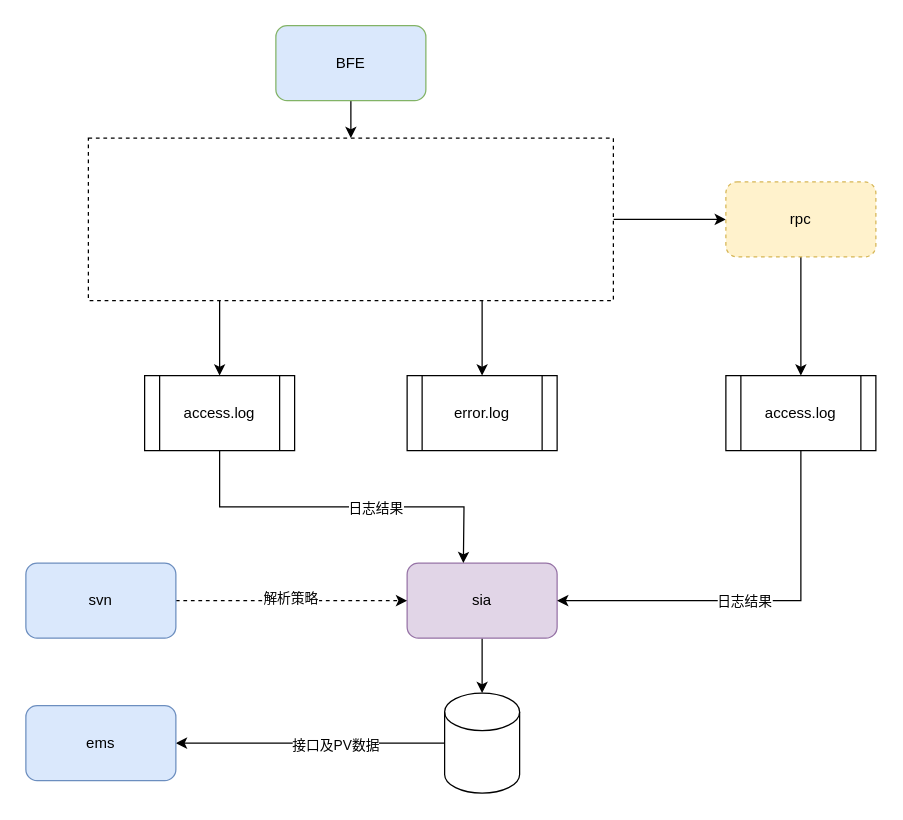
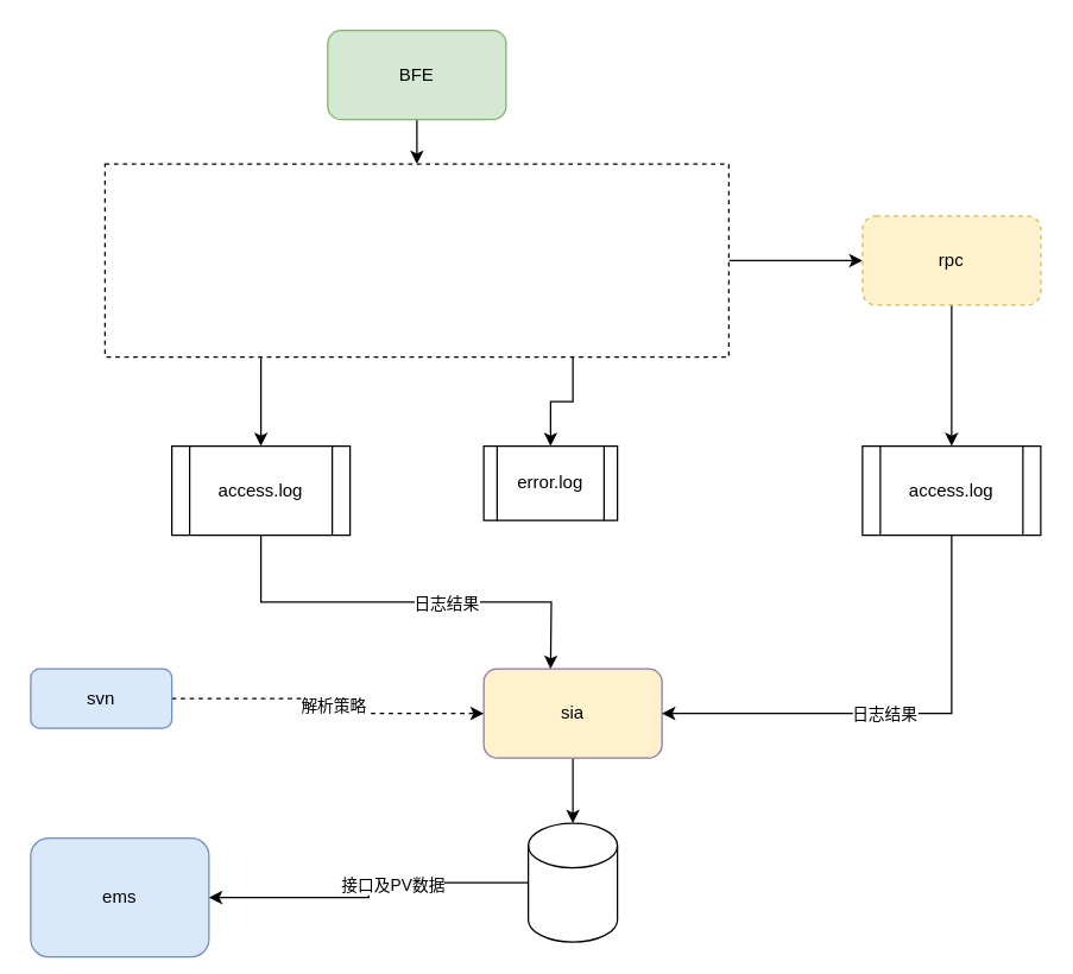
- <mxCell id="9" value="BFE" style="rounded=1;whiteSpace=wrap;html=1;fillColor=#dae8fc;strokeColor=#82b366;" vertex="1" parent="1"><mxGeometry x="220" y="20" width="120" height="60" as="geometry" /></mxCell>
+ <mxCell id="9" value="BFE" style="rounded=1;whiteSpace=wrap;html=1;fillColor=#d5e8d4;strokeColor=#82b366;" vertex="1" parent="1"><mxGeometry x="220" y="20" width="120" height="60" as="geometry" /></mxCell>
- <mxCell id="15" value="error.log" style="shape=process;whiteSpace=wrap;html=1;backgroundOutline=1;" vertex="1" parent="1"><mxGeometry x="325" y="300" width="120" height="60" as="geometry" /></mxCell>
+ <mxCell id="15" value="error.log" style="shape=process;whiteSpace=wrap;html=1;backgroundOutline=1;" vertex="1" parent="1"><mxGeometry x="325" y="300" width="90" height="50" as="geometry" /></mxCell>
- <mxCell id="21" value="svn" style="rounded=1;whiteSpace=wrap;html=1;fillColor=#dae8fc;strokeColor=#6c8ebf;" vertex="1" parent="1"><mxGeometry x="20" y="450" width="120" height="60" as="geometry" /></mxCell>
+ <mxCell id="21" value="svn" style="rounded=1;whiteSpace=wrap;html=1;fillColor=#dae8fc;strokeColor=#6c8ebf;" vertex="1" parent="1"><mxGeometry x="20" y="450" width="95" height="40" as="geometry" /></mxCell>
- <mxCell id="7" value="sia" style="rounded=1;whiteSpace=wrap;html=1;fillColor=#e1d5e7;strokeColor=#9673a6;" vertex="1" parent="1"><mxGeometry x="325" y="450" width="120" height="60" as="geometry" /></mxCell>
+ <mxCell id="7" value="sia" style="rounded=1;whiteSpace=wrap;html=1;fillColor=#fff2cc;strokeColor=#9673a6;" vertex="1" parent="1"><mxGeometry x="325" y="450" width="120" height="60" as="geometry" /></mxCell>
- <mxCell id="25" value="ems" style="rounded=1;whiteSpace=wrap;html=1;fillColor=#dae8fc;strokeColor=#6c8ebf;" vertex="1" parent="1"><mxGeometry x="20" y="564" width="120" height="60" as="geometry" /></mxCell>
+ <mxCell id="25" value="ems" style="rounded=1;whiteSpace=wrap;html=1;fillColor=#dae8fc;strokeColor=#6c8ebf;" vertex="1" parent="1"><mxGeometry x="20" y="564" width="120" height="80" as="geometry" /></mxCell>
